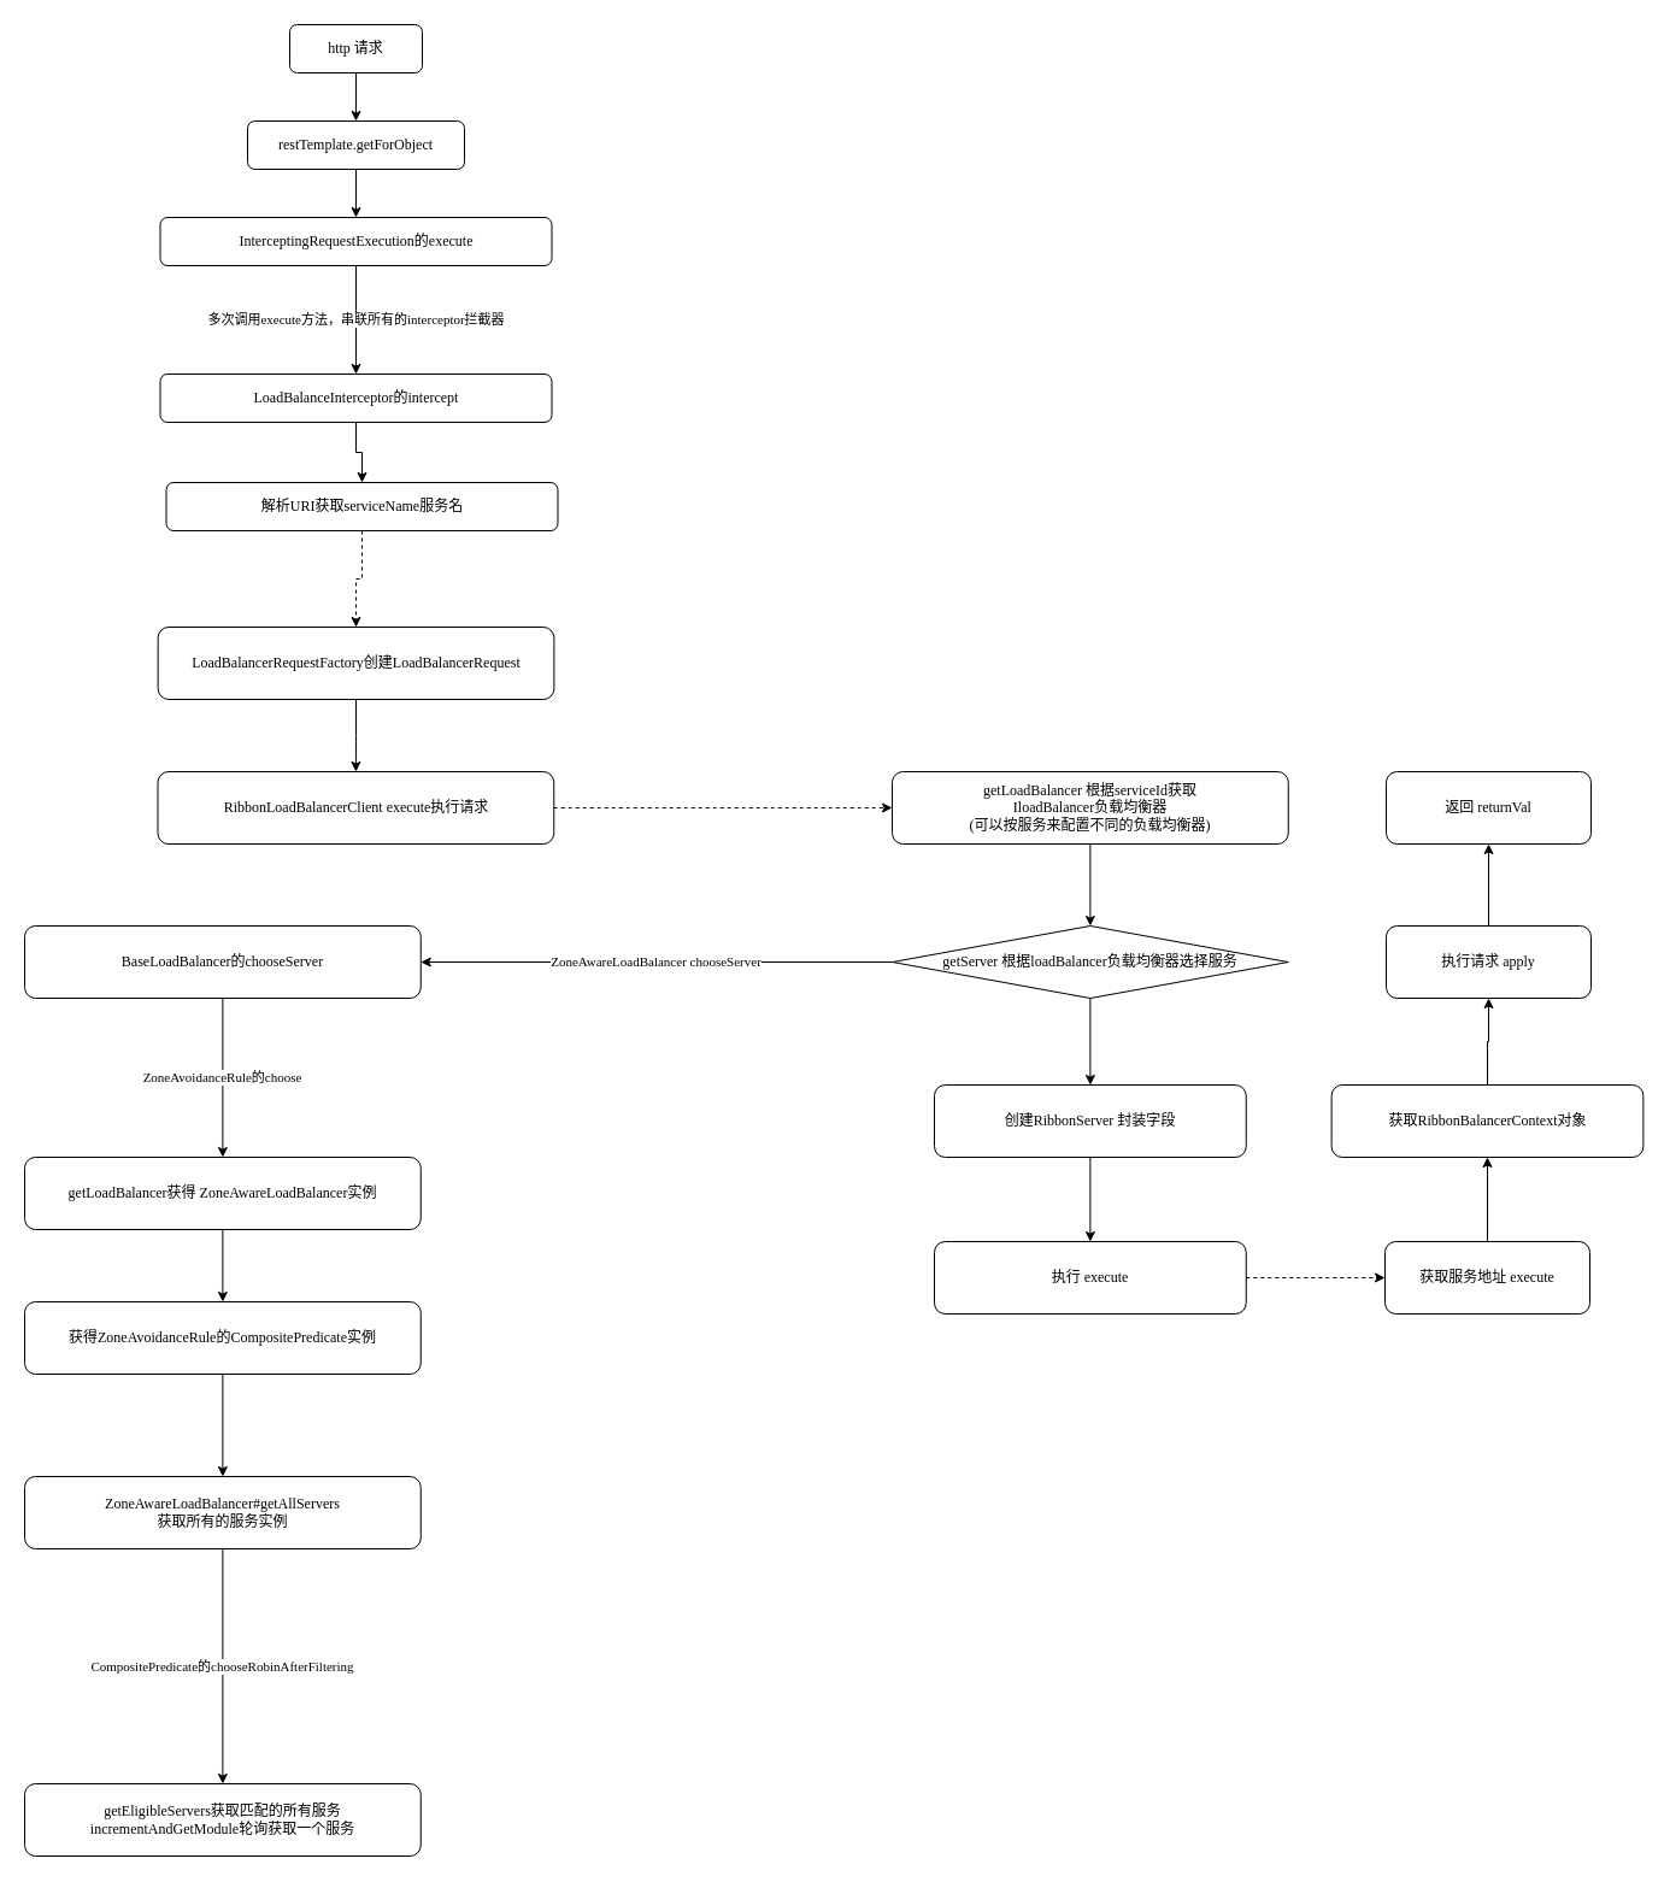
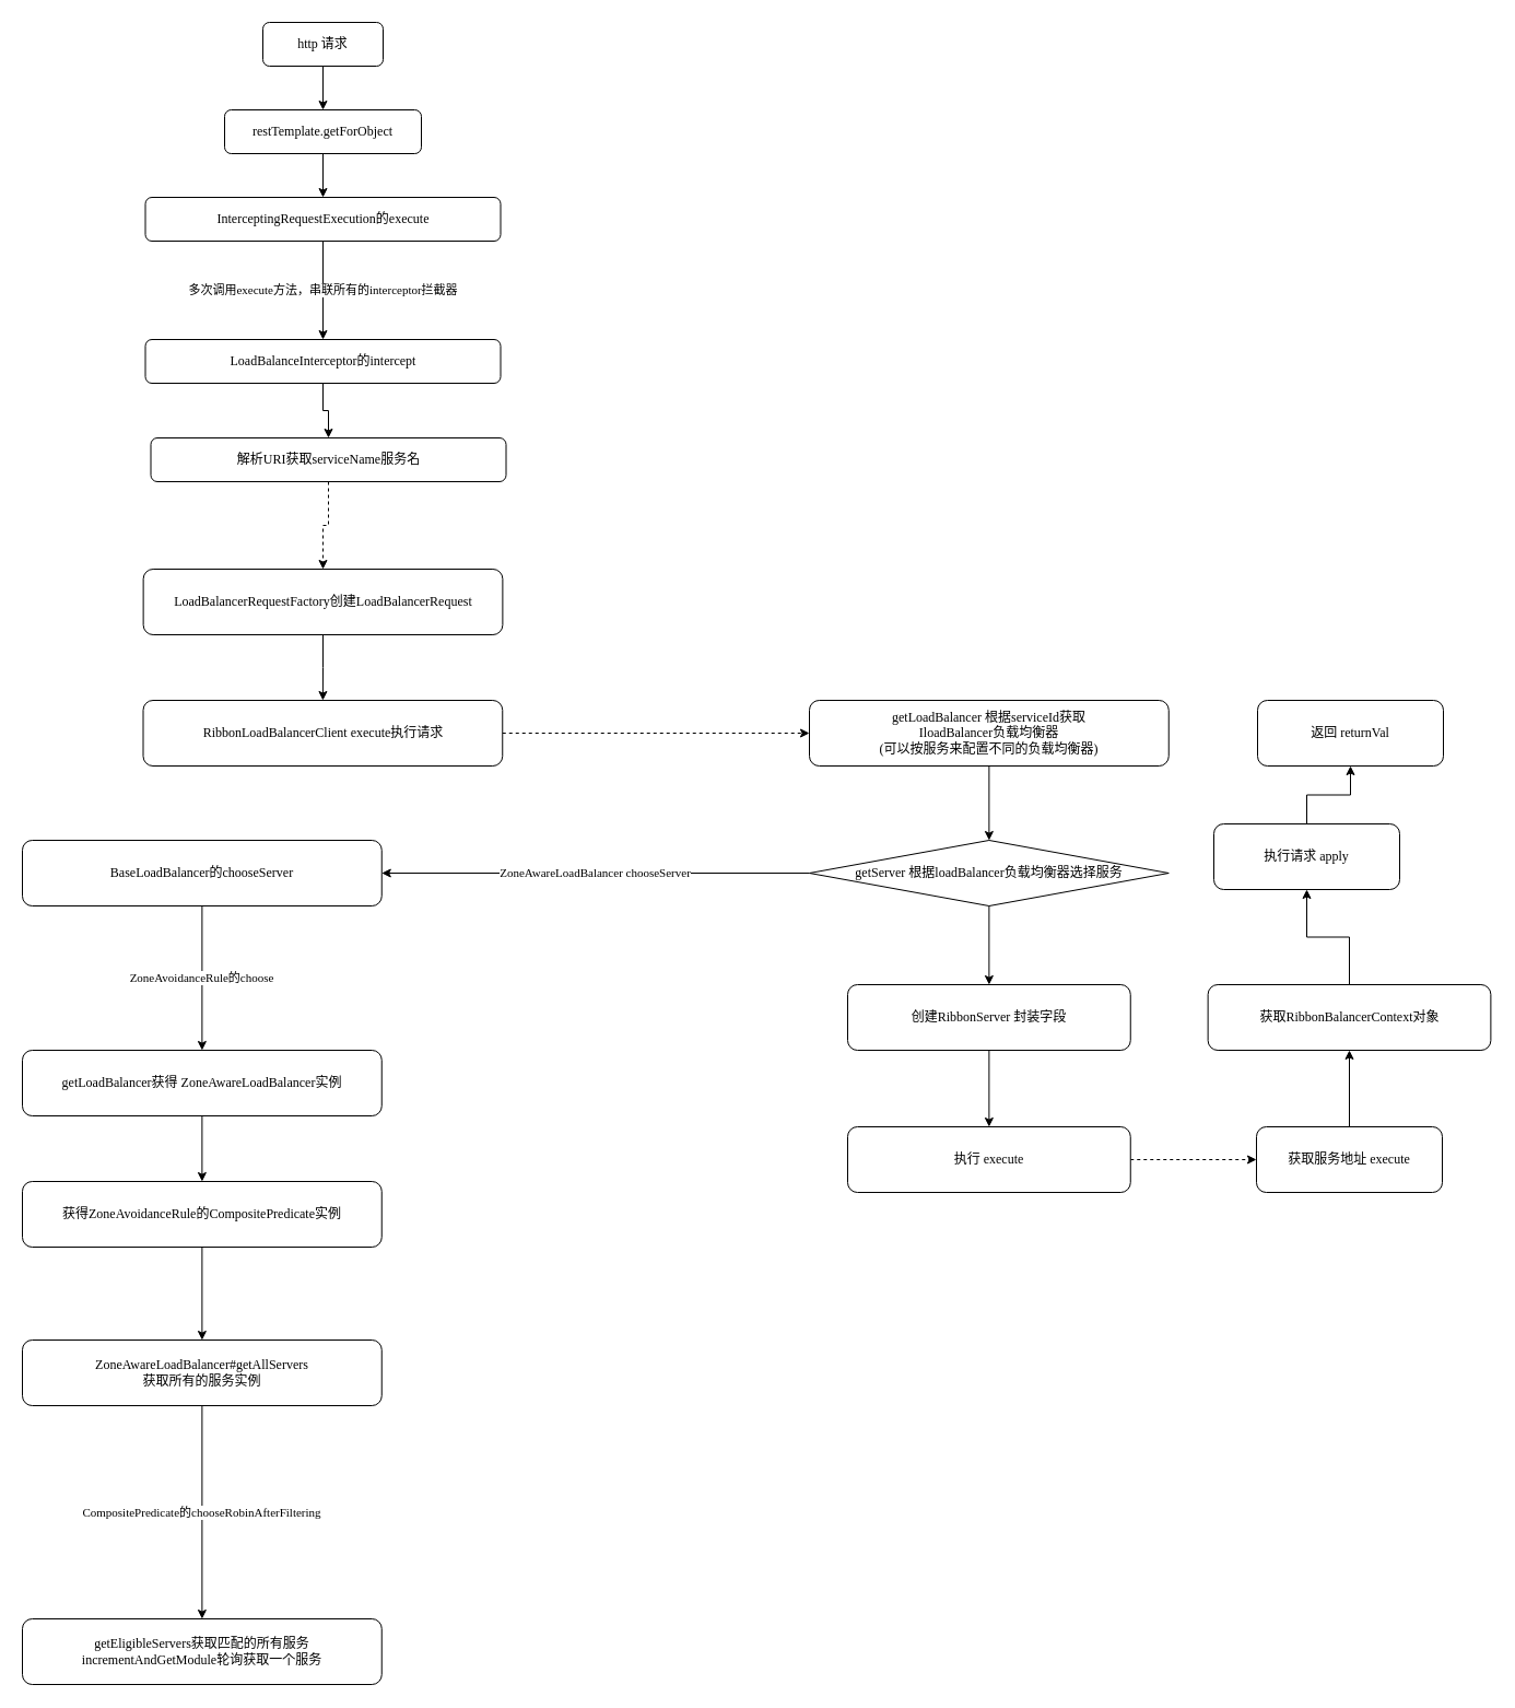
- <mxCell id="30" value="执行请求 apply" style="rounded=1;whiteSpace=wrap;html=1;shadow=0;labelBackgroundColor=none;strokeWidth=1;fontFamily=Verdana;fontSize=12;align=center;" vertex="1" parent="1"><mxGeometry x="1150" y="768" width="170" height="60" as="geometry" /></mxCell>
+ <mxCell id="30" value="执行请求 apply" style="rounded=1;whiteSpace=wrap;html=1;shadow=0;labelBackgroundColor=none;strokeWidth=1;fontFamily=Verdana;fontSize=12;align=center;" vertex="1" parent="1"><mxGeometry x="1110" y="753" width="170" height="60" as="geometry" /></mxCell>
